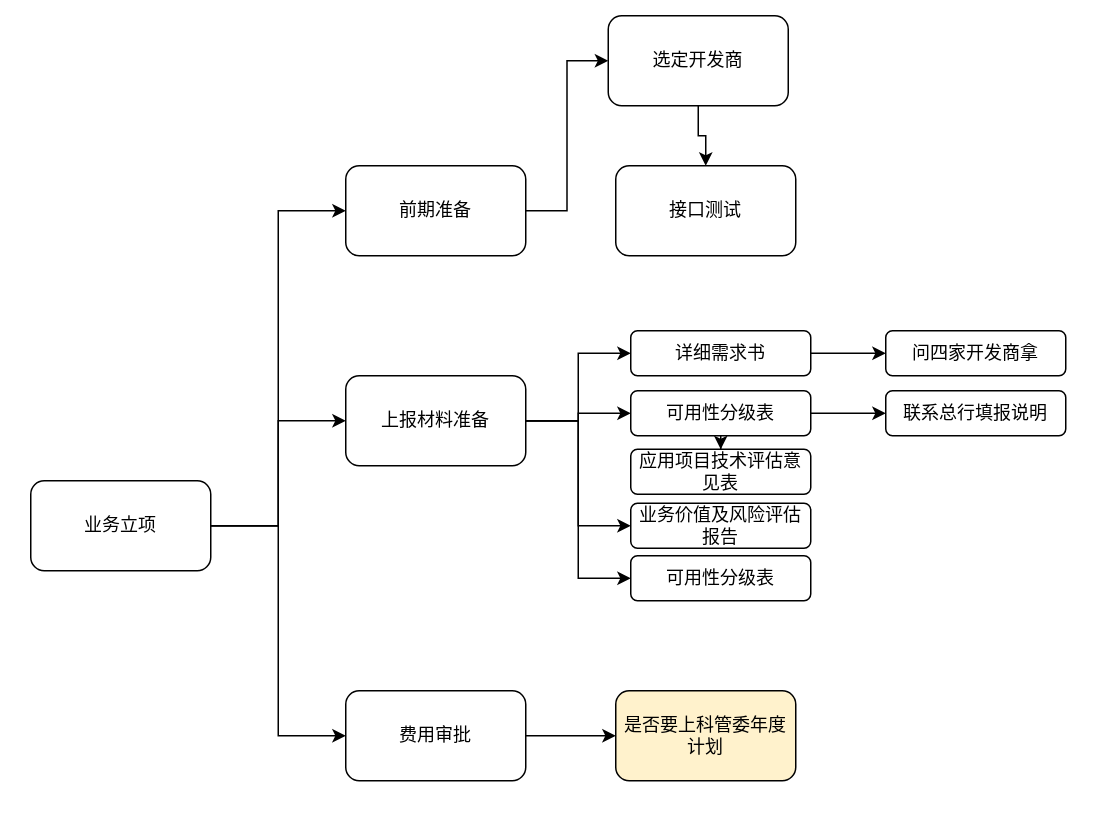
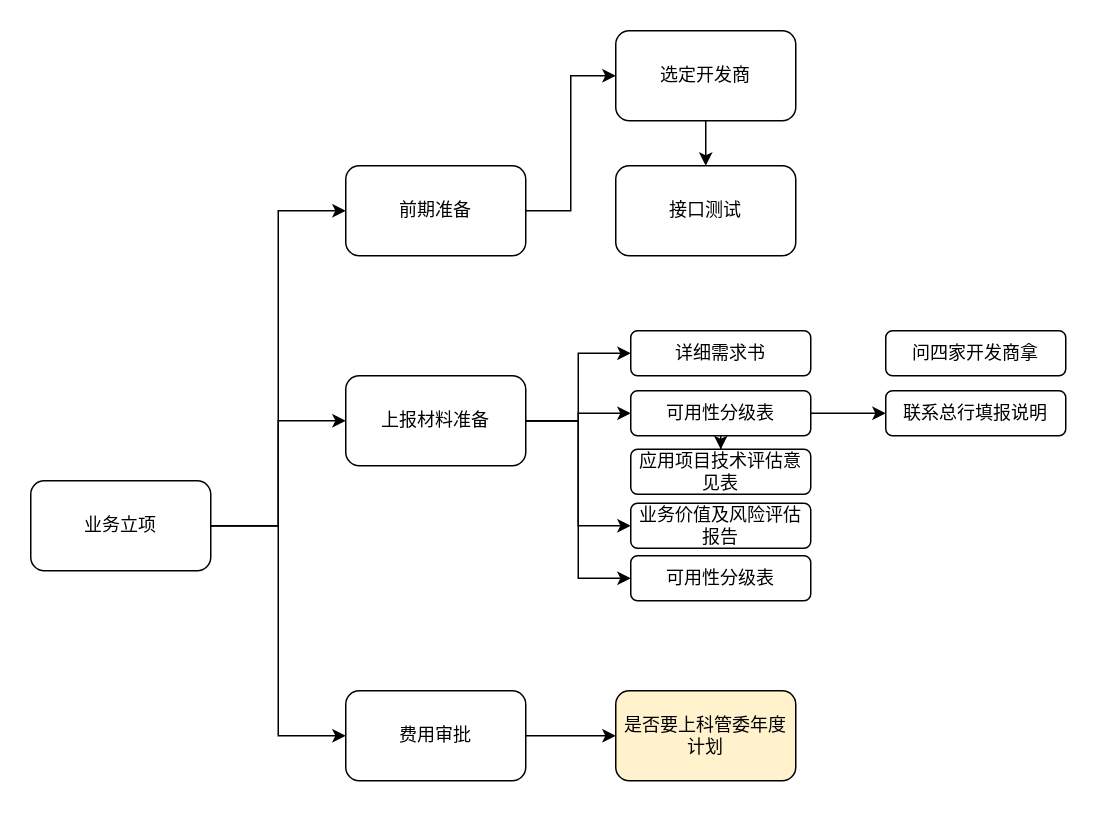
- <mxCell id="14" value="选定开发商" style="rounded=1;whiteSpace=wrap;html=1;" vertex="1" parent="1"><mxGeometry x="405" y="10" width="120" height="60" as="geometry" /></mxCell>
+ <mxCell id="14" value="选定开发商" style="rounded=1;whiteSpace=wrap;html=1;" vertex="1" parent="1"><mxGeometry x="410" y="20" width="120" height="60" as="geometry" /></mxCell>
- <mxCell id="16" style="edgeStyle=orthogonalEdgeStyle;rounded=0;orthogonalLoop=1;jettySize=auto;html=1;exitX=1;exitY=0.5;exitDx=0;exitDy=0;entryX=0;entryY=0.5;entryDx=0;entryDy=0;" edge="1" parent="1" source="17" target="27"><mxGeometry relative="1" as="geometry" /></mxCell>
